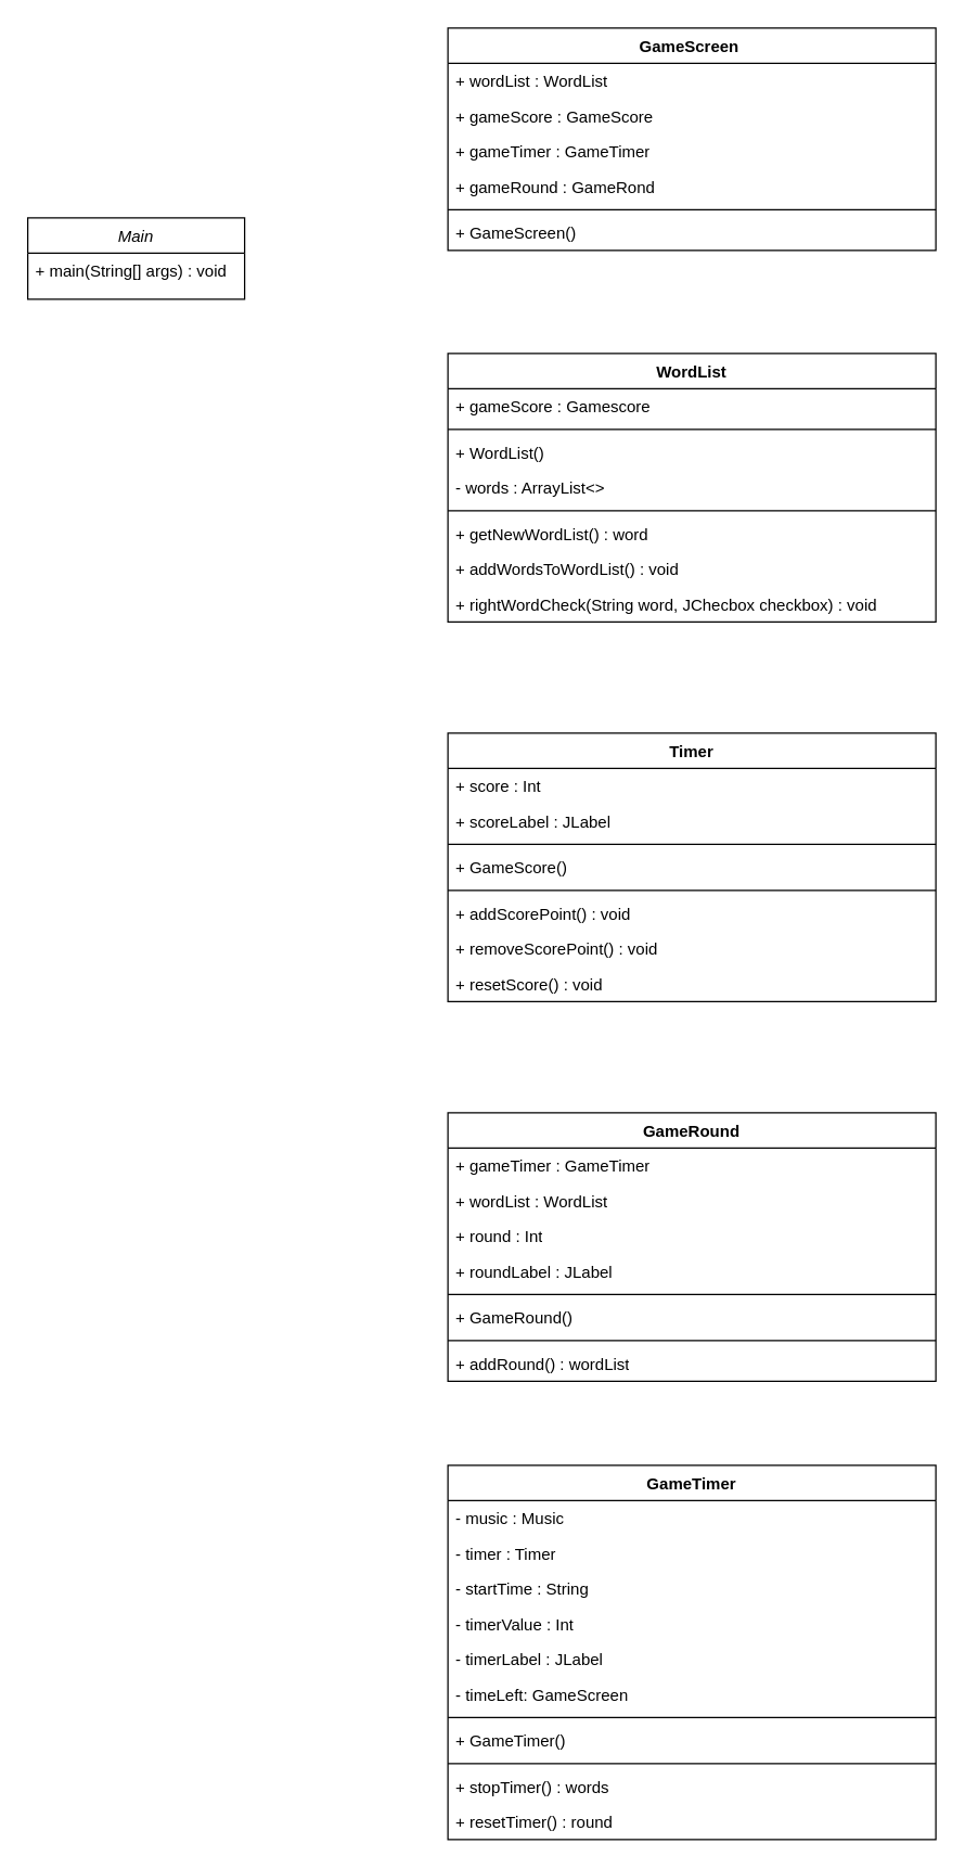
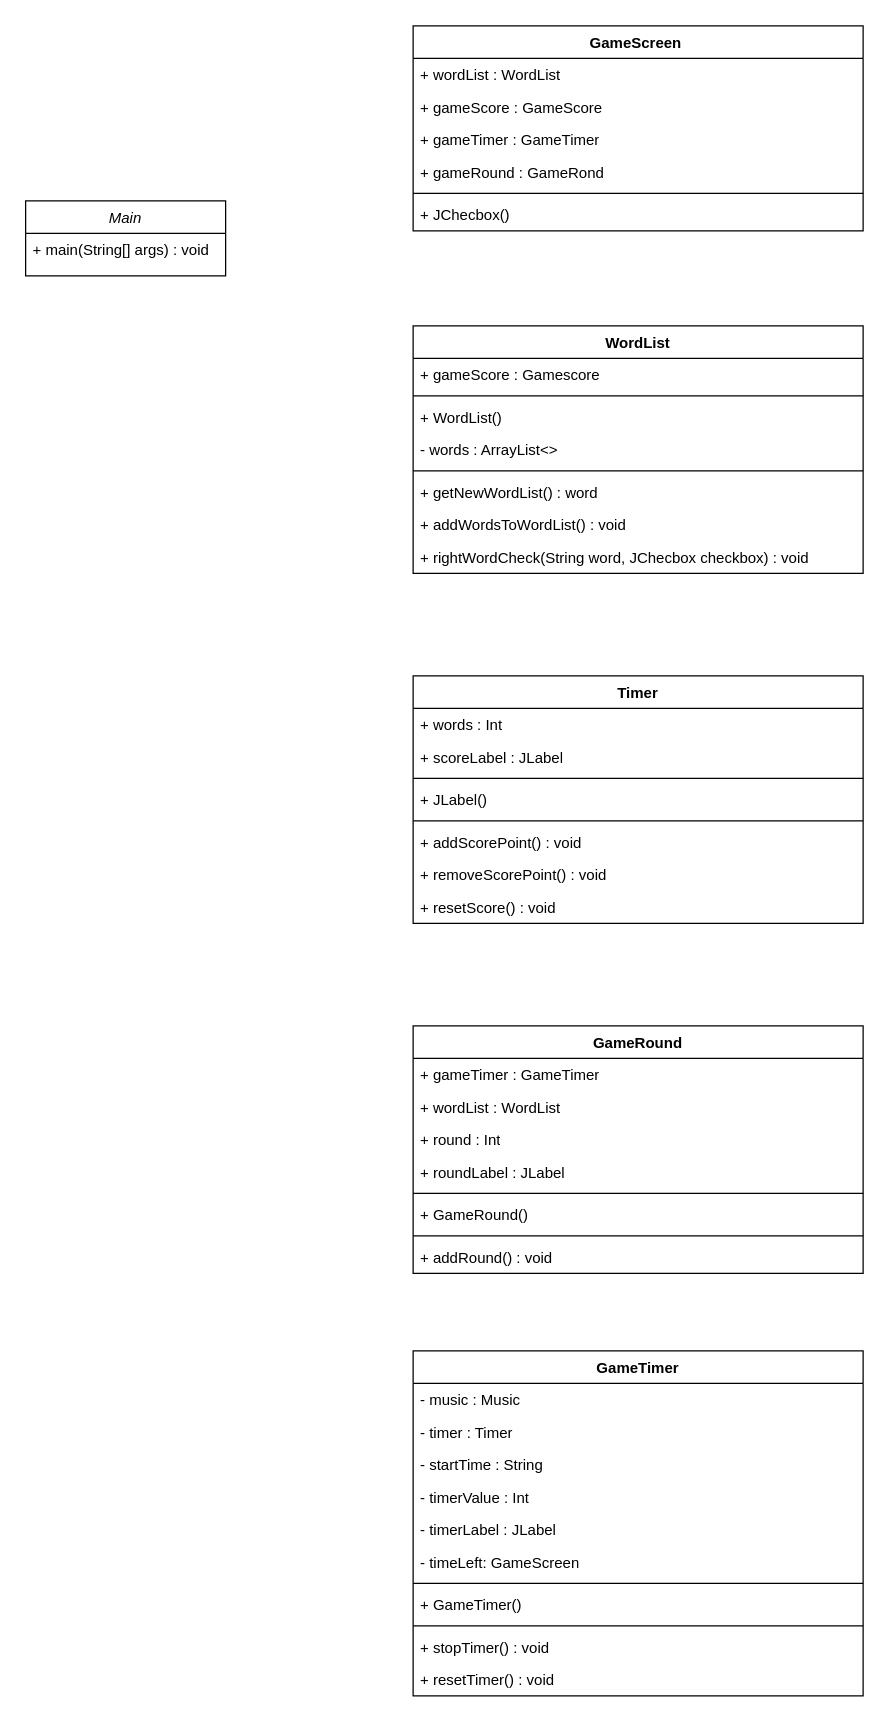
- <mxCell id="10" value="+ GameScreen()" style="text;strokeColor=none;fillColor=none;align=left;verticalAlign=top;spacingLeft=4;spacingRight=4;overflow=hidden;rotatable=0;points=[[0,0.5],[1,0.5]];portConstraint=eastwest;whiteSpace=wrap;html=1;" parent="4" vertex="1"><mxGeometry y="138" width="360" height="26" as="geometry" /></mxCell>
+ <mxCell id="10" value="+ JChecbox()" style="text;strokeColor=none;fillColor=none;align=left;verticalAlign=top;spacingLeft=4;spacingRight=4;overflow=hidden;rotatable=0;points=[[0,0.5],[1,0.5]];portConstraint=eastwest;whiteSpace=wrap;html=1;" parent="4" vertex="1"><mxGeometry y="138" width="360" height="26" as="geometry" /></mxCell>
- <mxCell id="21" value="+ score : Int" style="text;strokeColor=none;fillColor=none;align=left;verticalAlign=top;spacingLeft=4;spacingRight=4;overflow=hidden;rotatable=0;points=[[0,0.5],[1,0.5]];portConstraint=eastwest;whiteSpace=wrap;html=1;" parent="20" vertex="1"><mxGeometry y="26" width="360" height="26" as="geometry" /></mxCell>
+ <mxCell id="21" value="+ words : Int" style="text;strokeColor=none;fillColor=none;align=left;verticalAlign=top;spacingLeft=4;spacingRight=4;overflow=hidden;rotatable=0;points=[[0,0.5],[1,0.5]];portConstraint=eastwest;whiteSpace=wrap;html=1;" parent="20" vertex="1"><mxGeometry y="26" width="360" height="26" as="geometry" /></mxCell>
- <mxCell id="24" value="+ GameScore()" style="text;strokeColor=none;fillColor=none;align=left;verticalAlign=top;spacingLeft=4;spacingRight=4;overflow=hidden;rotatable=0;points=[[0,0.5],[1,0.5]];portConstraint=eastwest;whiteSpace=wrap;html=1;" parent="20" vertex="1"><mxGeometry y="86" width="360" height="26" as="geometry" /></mxCell>
+ <mxCell id="24" value="+ JLabel()" style="text;strokeColor=none;fillColor=none;align=left;verticalAlign=top;spacingLeft=4;spacingRight=4;overflow=hidden;rotatable=0;points=[[0,0.5],[1,0.5]];portConstraint=eastwest;whiteSpace=wrap;html=1;" parent="20" vertex="1"><mxGeometry y="86" width="360" height="26" as="geometry" /></mxCell>
- <mxCell id="37" value="+ addRound() : wordList" style="text;strokeColor=none;fillColor=none;align=left;verticalAlign=top;spacingLeft=4;spacingRight=4;overflow=hidden;rotatable=0;points=[[0,0.5],[1,0.5]];portConstraint=eastwest;whiteSpace=wrap;html=1;" parent="29" vertex="1"><mxGeometry y="172" width="360" height="26" as="geometry" /></mxCell>
+ <mxCell id="37" value="+ addRound() : void" style="text;strokeColor=none;fillColor=none;align=left;verticalAlign=top;spacingLeft=4;spacingRight=4;overflow=hidden;rotatable=0;points=[[0,0.5],[1,0.5]];portConstraint=eastwest;whiteSpace=wrap;html=1;" parent="29" vertex="1"><mxGeometry y="172" width="360" height="26" as="geometry" /></mxCell>
- <mxCell id="48" value="+ stopTimer() : words" style="text;strokeColor=none;fillColor=none;align=left;verticalAlign=top;spacingLeft=4;spacingRight=4;overflow=hidden;rotatable=0;points=[[0,0.5],[1,0.5]];portConstraint=eastwest;whiteSpace=wrap;html=1;" vertex="1" parent="38"><mxGeometry y="224" width="360" height="26" as="geometry" /></mxCell>
+ <mxCell id="48" value="+ stopTimer() : void" style="text;strokeColor=none;fillColor=none;align=left;verticalAlign=top;spacingLeft=4;spacingRight=4;overflow=hidden;rotatable=0;points=[[0,0.5],[1,0.5]];portConstraint=eastwest;whiteSpace=wrap;html=1;" vertex="1" parent="38"><mxGeometry y="224" width="360" height="26" as="geometry" /></mxCell>
- <mxCell id="49" value="+ resetTimer() : round" style="text;strokeColor=none;fillColor=none;align=left;verticalAlign=top;spacingLeft=4;spacingRight=4;overflow=hidden;rotatable=0;points=[[0,0.5],[1,0.5]];portConstraint=eastwest;whiteSpace=wrap;html=1;" vertex="1" parent="38"><mxGeometry y="250" width="360" height="26" as="geometry" /></mxCell>
+ <mxCell id="49" value="+ resetTimer() : void" style="text;strokeColor=none;fillColor=none;align=left;verticalAlign=top;spacingLeft=4;spacingRight=4;overflow=hidden;rotatable=0;points=[[0,0.5],[1,0.5]];portConstraint=eastwest;whiteSpace=wrap;html=1;" vertex="1" parent="38"><mxGeometry y="250" width="360" height="26" as="geometry" /></mxCell>
